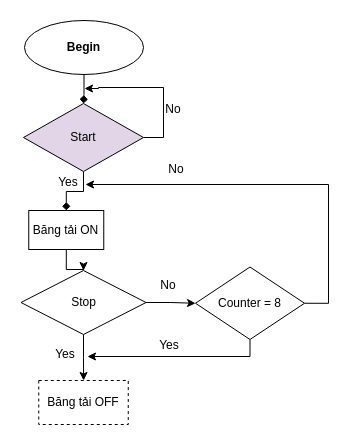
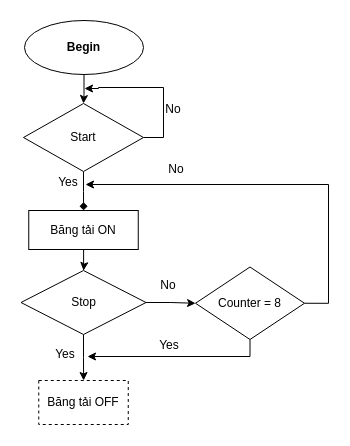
- <mxCell id="7" value="" style="edgeStyle=orthogonalEdgeStyle;rounded=0;orthogonalLoop=1;jettySize=auto;html=1;endArrow=diamond;" parent="1" source="8" target="4" edge="1"><mxGeometry relative="1" as="geometry" /></mxCell>
+ <mxCell id="7" value="" style="edgeStyle=orthogonalEdgeStyle;rounded=0;orthogonalLoop=1;jettySize=auto;html=1;" parent="1" source="8" target="4" edge="1"><mxGeometry relative="1" as="geometry" /></mxCell>
- <mxCell id="4" value="Start" style="rhombus;whiteSpace=wrap;html=1;fillColor=#e1d5e7;" parent="1" vertex="1"><mxGeometry x="23" y="103" width="120" height="68" as="geometry" /></mxCell>
+ <mxCell id="4" value="Start" style="rhombus;whiteSpace=wrap;html=1;" parent="1" vertex="1"><mxGeometry x="23" y="103" width="120" height="68" as="geometry" /></mxCell>
- <mxCell id="6" value="Băng tải ON" style="rounded=0;whiteSpace=wrap;html=1;" parent="1" vertex="1"><mxGeometry x="28.25" y="210" width="75" height="39" as="geometry" /></mxCell>
+ <mxCell id="6" value="Băng tải ON" style="rounded=0;whiteSpace=wrap;html=1;" parent="1" vertex="1"><mxGeometry x="28.25" y="210" width="109.5" height="39" as="geometry" /></mxCell>
